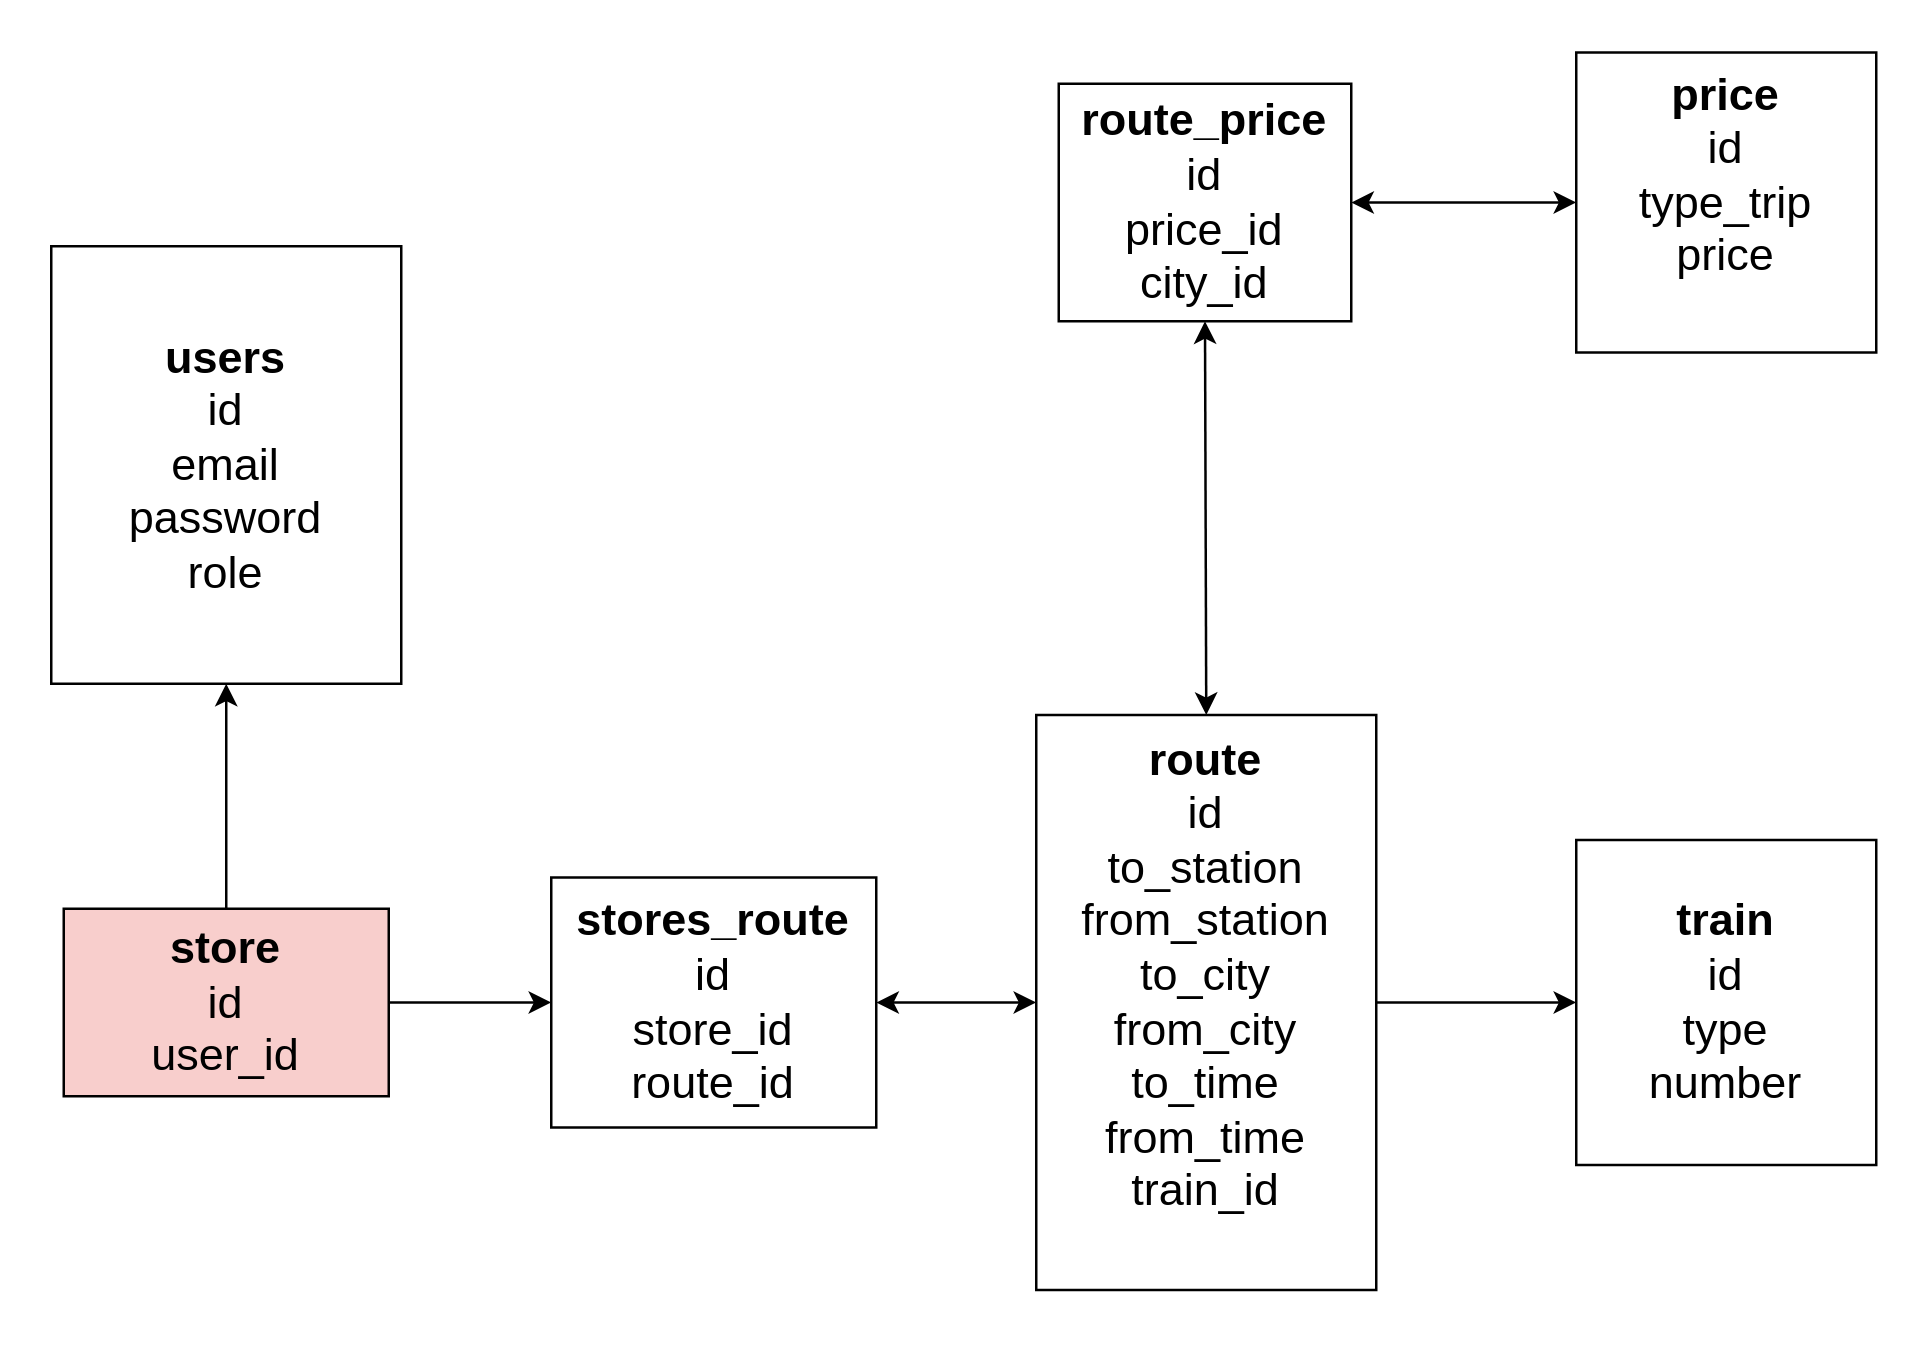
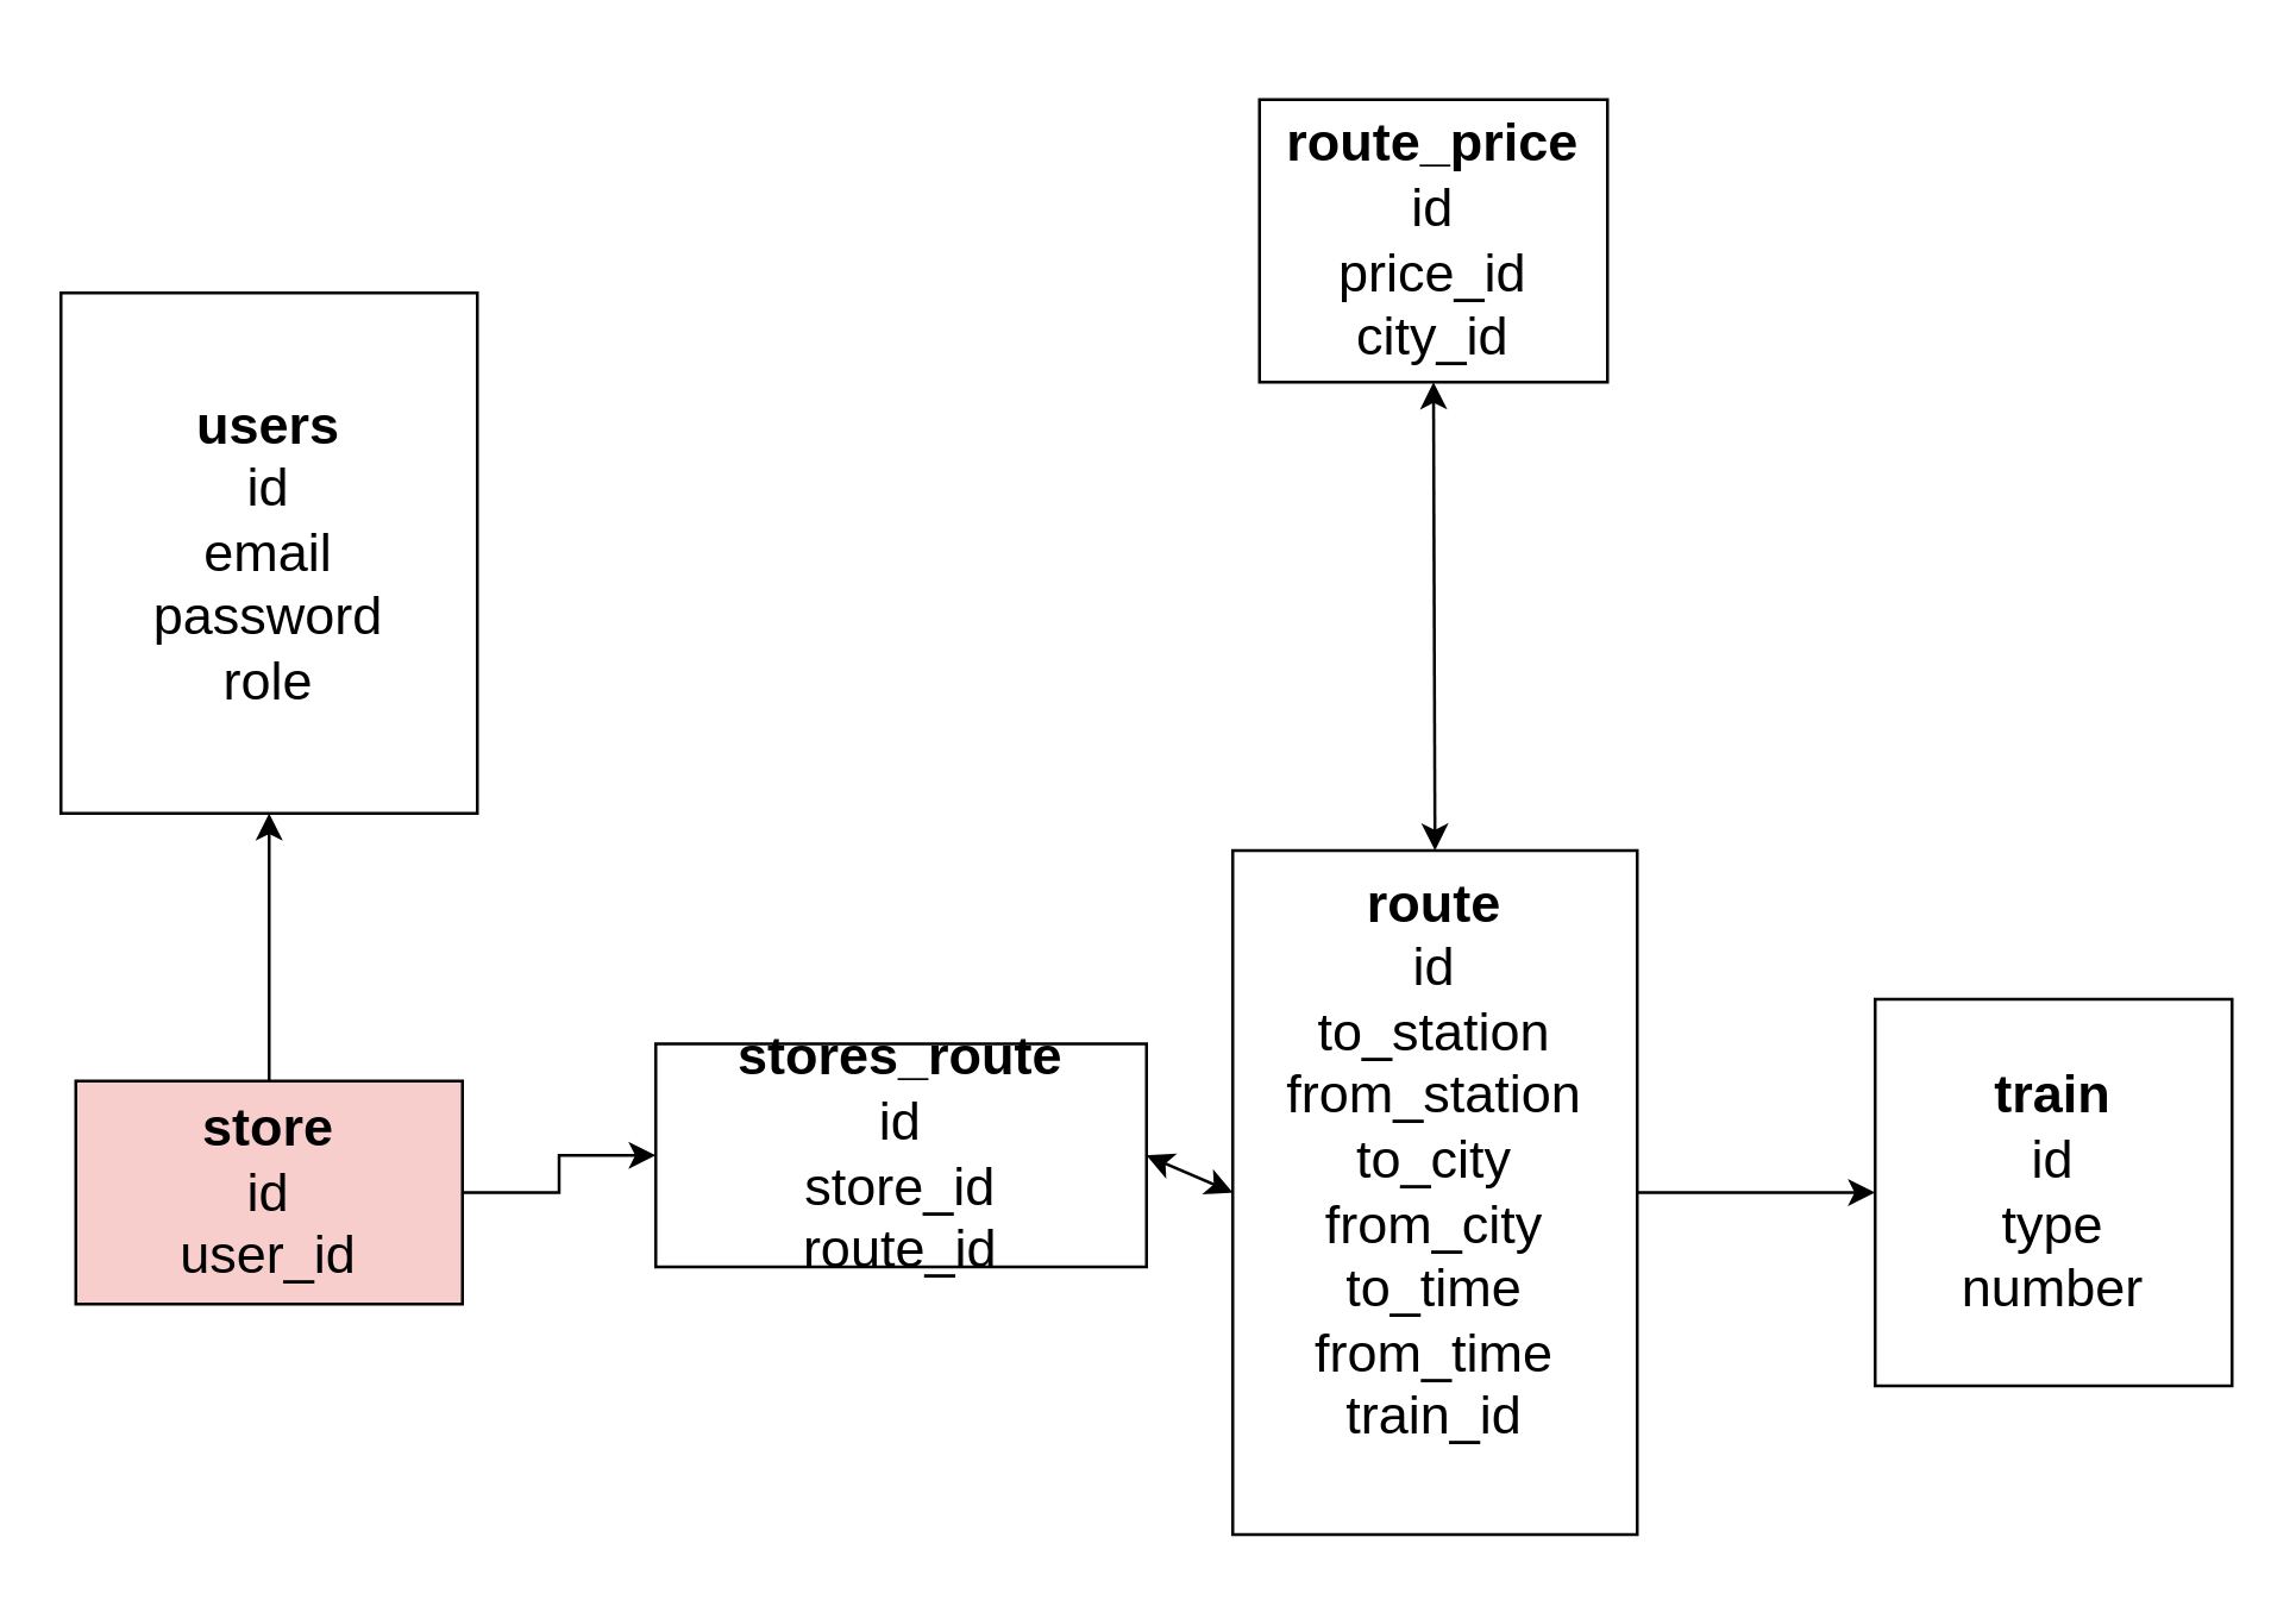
- <mxCell id="11" value="" style="endArrow=classic;startArrow=classic;html=1;rounded=0;exitX=1;exitY=0.5;exitDx=0;exitDy=0;entryX=0;entryY=0.5;entryDx=0;entryDy=0;" edge="1" parent="1" source="8" target="7"><mxGeometry width="50" height="50" relative="1" as="geometry"><mxPoint x="390" y="258" as="sourcePoint" /><mxPoint x="440" y="208" as="targetPoint" /></mxGeometry></mxCell>
- <mxCell id="7" value="&lt;font style=&quot;font-size: 18px;&quot;&gt;&lt;b&gt;price&lt;/b&gt;&lt;br&gt;id&lt;br&gt;type_trip&lt;br&gt;price&lt;br&gt;&lt;br&gt;&lt;/font&gt;" style="rounded=0;whiteSpace=wrap;html=1;" vertex="1" parent="1"><mxGeometry x="630" y="20.5" width="120" height="120" as="geometry" /></mxCell>
- <mxCell id="6" value="&lt;font style=&quot;font-size: 18px;&quot;&gt;&lt;b&gt;stores_route&lt;br&gt;&lt;/b&gt;id&lt;br&gt;store_id&lt;br&gt;route_id&lt;br&gt;&lt;/font&gt;" style="rounded=0;whiteSpace=wrap;html=1;" parent="1" vertex="1"><mxGeometry x="220" y="350.5" width="130" height="100" as="geometry" /></mxCell>
+ <mxCell id="6" value="&lt;font style=&quot;font-size: 18px;&quot;&gt;&lt;b&gt;stores_route&lt;br&gt;&lt;/b&gt;id&lt;br&gt;store_id&lt;br&gt;route_id&lt;br&gt;&lt;/font&gt;" style="rounded=0;whiteSpace=wrap;html=1;" parent="1" vertex="1"><mxGeometry x="220" y="350.5" width="165" height="75" as="geometry" /></mxCell>
